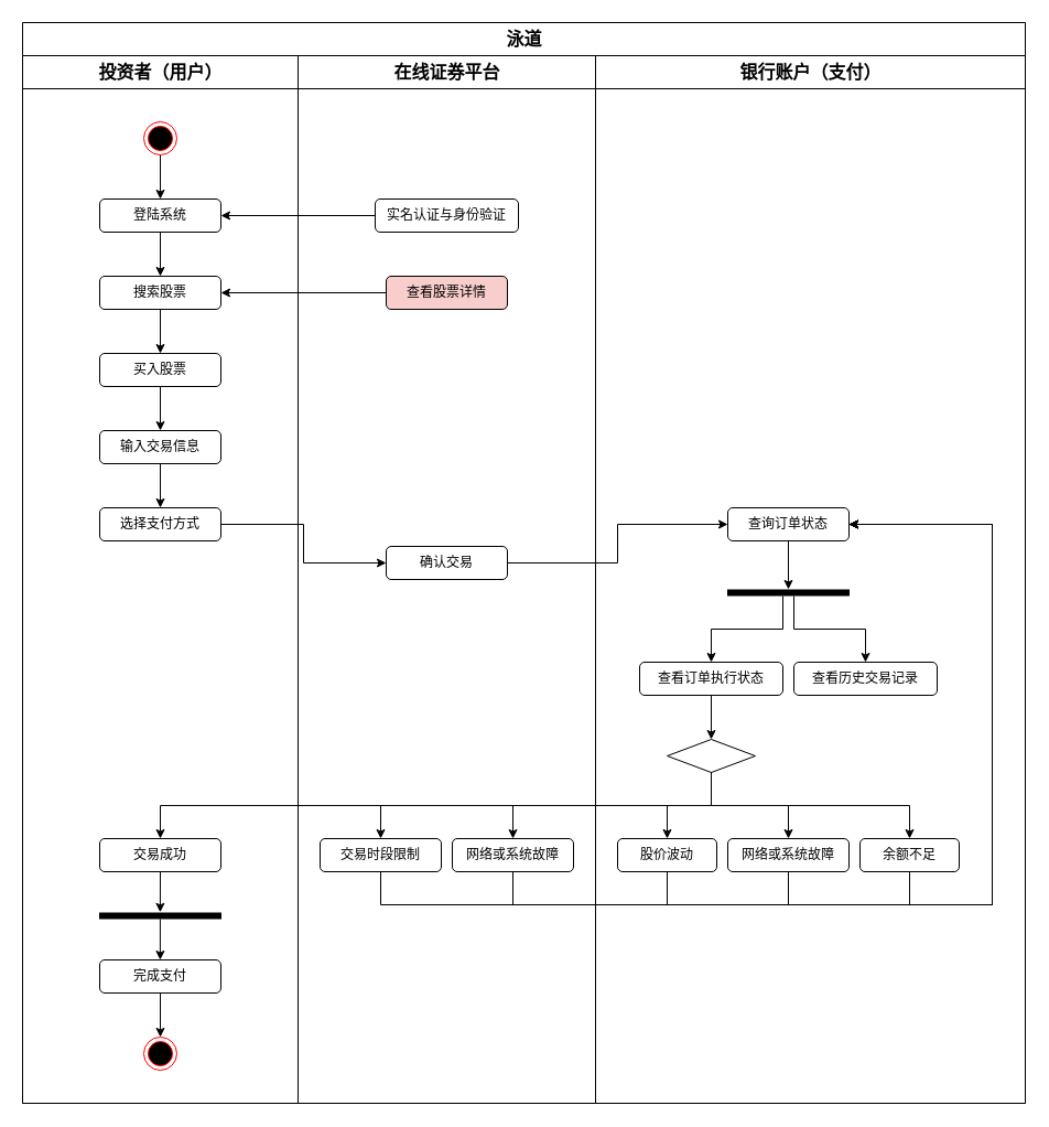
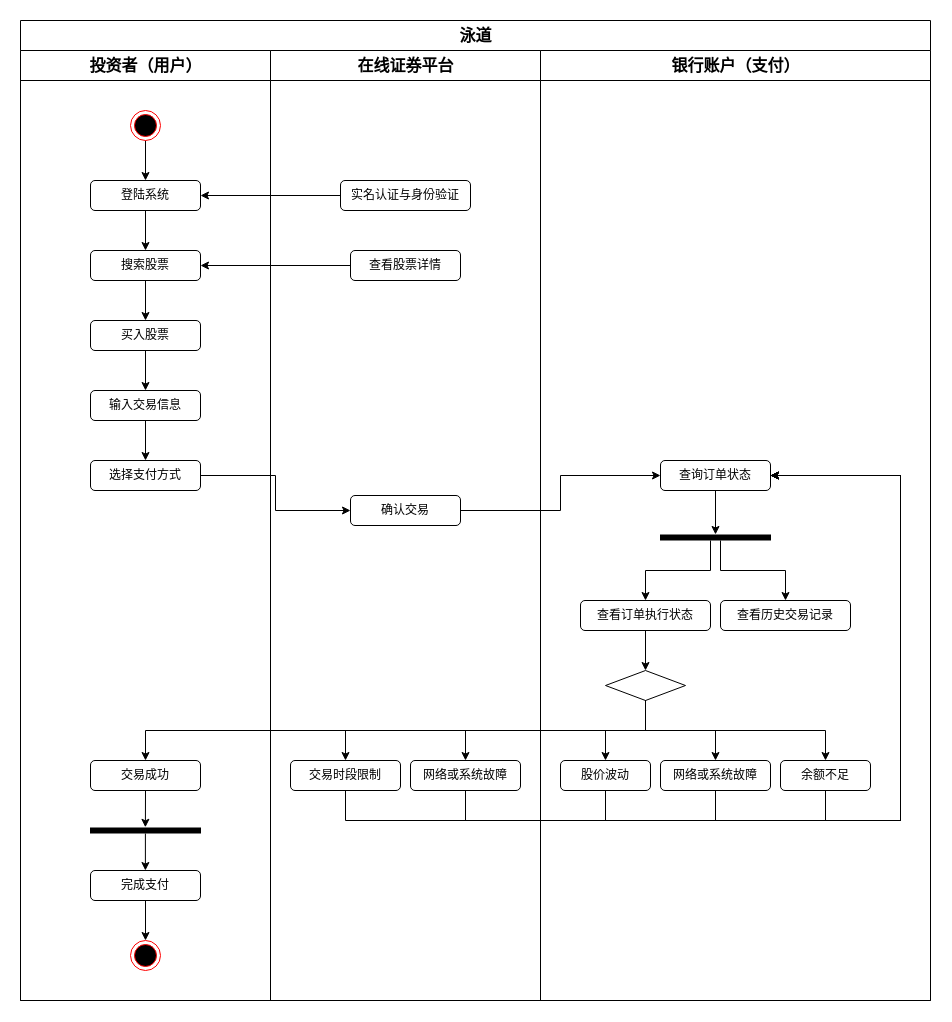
- <mxCell id="23" value="&lt;font face=&quot;新宋体&quot;&gt;查看股票详情&lt;/font&gt;" style="rounded=1;whiteSpace=wrap;html=1;fillColor=#f8cecc;" parent="22" vertex="1"><mxGeometry x="80" y="200" width="110" height="30" as="geometry" /></mxCell>
+ <mxCell id="23" value="&lt;font face=&quot;新宋体&quot;&gt;查看股票详情&lt;/font&gt;" style="rounded=1;whiteSpace=wrap;html=1;" parent="22" vertex="1"><mxGeometry x="80" y="200" width="110" height="30" as="geometry" /></mxCell>
